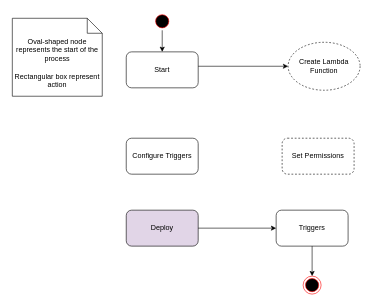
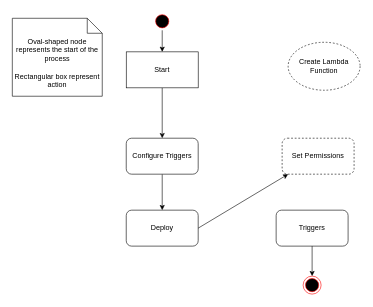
- <mxCell id="4" value="" style="endArrow=classic;html=1;rounded=0;exitX=0.975;exitY=0.4;exitDx=0;exitDy=0;exitPerimeter=0;" edge="1" parent="1" source="7" target="15"><mxGeometry width="50" height="50" relative="1" as="geometry"><mxPoint x="324.5" y="110" as="sourcePoint" /><mxPoint x="470" y="110" as="targetPoint" /></mxGeometry></mxCell>
- <mxCell id="7" value="Start" style="rounded=1;whiteSpace=wrap;html=1;" vertex="1" parent="1"><mxGeometry x="210" y="86" width="120" height="60" as="geometry" /></mxCell>
+ <mxCell id="7" value="Start" style="whiteSpace=wrap;html=1;rounded=0;" vertex="1" parent="1"><mxGeometry x="210" y="86" width="120" height="60" as="geometry" /></mxCell>
+ <mxCell id="5" value="" style="endArrow=classic;html=1;rounded=0;" edge="1" parent="1" source="7" target="16"><mxGeometry width="50" height="50" relative="1" as="geometry"><mxPoint x="264.5" y="150" as="sourcePoint" /><mxPoint x="270" y="220" as="targetPoint" /></mxGeometry></mxCell>
+ <mxCell id="9" value="" style="endArrow=classic;html=1;rounded=0;exitX=0.5;exitY=1;exitDx=0;exitDy=0;" edge="1" parent="1" source="16" target="8"><mxGeometry width="50" height="50" relative="1" as="geometry"><mxPoint x="270" y="300" as="sourcePoint" /><mxPoint x="570" y="210" as="targetPoint" /></mxGeometry></mxCell>
- <mxCell id="8" value="Deploy" style="rounded=1;whiteSpace=wrap;html=1;fillColor=#e1d5e7;" vertex="1" parent="1"><mxGeometry x="210" y="350" width="120" height="60" as="geometry" /></mxCell>
+ <mxCell id="8" value="Deploy" style="rounded=1;whiteSpace=wrap;html=1;" vertex="1" parent="1"><mxGeometry x="210" y="350" width="120" height="60" as="geometry" /></mxCell>
- <mxCell id="11" value="" style="endArrow=classic;html=1;rounded=0;exitX=1;exitY=0.5;exitDx=0;exitDy=0;entryX=0;entryY=0.5;entryDx=0;entryDy=0;" edge="1" parent="1" source="8" target="10"><mxGeometry width="50" height="50" relative="1" as="geometry"><mxPoint x="520" y="260" as="sourcePoint" /><mxPoint x="570" y="210" as="targetPoint" /></mxGeometry></mxCell>
+ <mxCell id="11" value="" style="endArrow=classic;html=1;rounded=0;exitX=1;exitY=0.5;exitDx=0;exitDy=0;" edge="1" parent="1" source="8" target="6"><mxGeometry width="50" height="50" relative="1" as="geometry"><mxPoint x="520" y="260" as="sourcePoint" /><mxPoint x="570" y="210" as="targetPoint" /></mxGeometry></mxCell>
